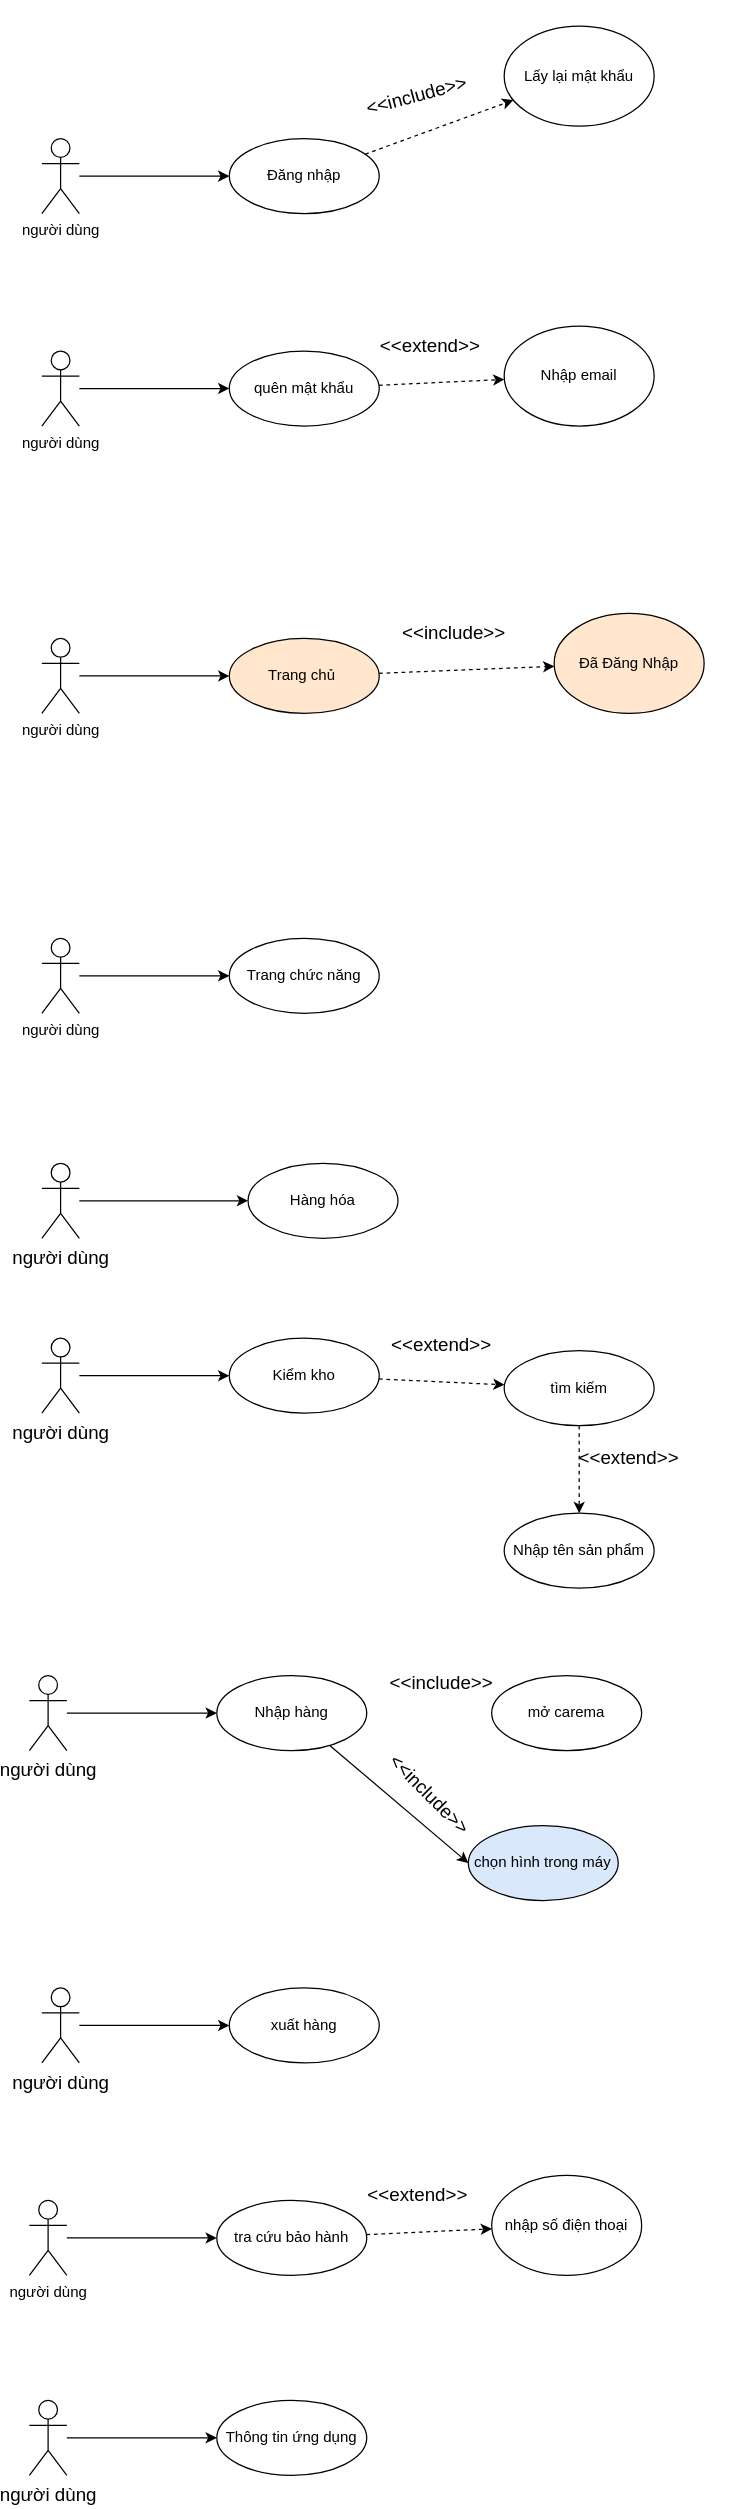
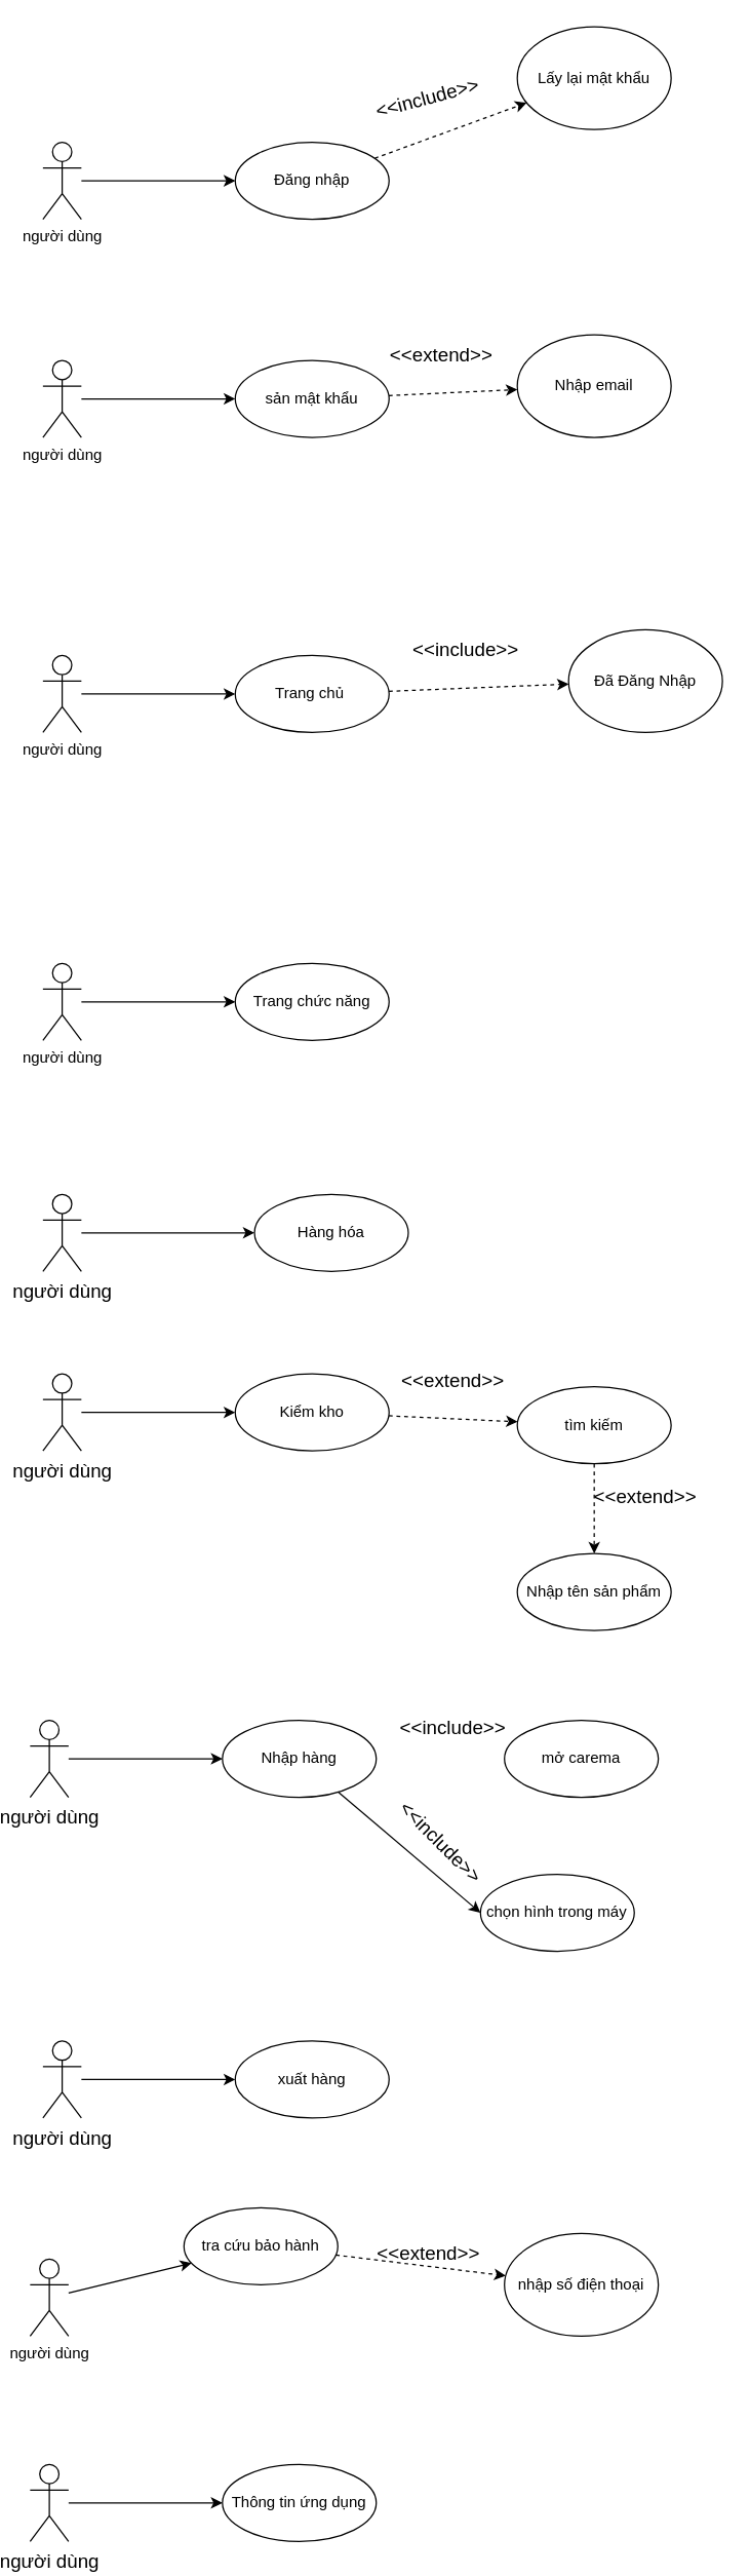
- <mxCell id="11" value="quên mật khẩu" style="ellipse;whiteSpace=wrap;html=1;verticalAlign=middle;align=center;" vertex="1" parent="1"><mxGeometry x="180" y="280" width="120" height="60" as="geometry" /></mxCell>
+ <mxCell id="11" value="sản mật khẩu" style="ellipse;whiteSpace=wrap;html=1;verticalAlign=middle;align=center;" vertex="1" parent="1"><mxGeometry x="180" y="280" width="120" height="60" as="geometry" /></mxCell>
- <mxCell id="18" value="Đã Đăng Nhập" style="ellipse;whiteSpace=wrap;html=1;fillColor=#ffe6cc;" vertex="1" parent="1"><mxGeometry x="440" y="490" width="120" height="80" as="geometry" /></mxCell>
+ <mxCell id="18" value="Đã Đăng Nhập" style="ellipse;whiteSpace=wrap;html=1;" vertex="1" parent="1"><mxGeometry x="440" y="490" width="120" height="80" as="geometry" /></mxCell>
- <mxCell id="17" value="Trang chủ&amp;nbsp;" style="ellipse;whiteSpace=wrap;html=1;verticalAlign=middle;align=center;fillColor=#ffe6cc;" vertex="1" parent="1"><mxGeometry x="180" y="510" width="120" height="60" as="geometry" /></mxCell>
+ <mxCell id="17" value="Trang chủ&amp;nbsp;" style="ellipse;whiteSpace=wrap;html=1;verticalAlign=middle;align=center;" vertex="1" parent="1"><mxGeometry x="180" y="510" width="120" height="60" as="geometry" /></mxCell>
- <mxCell id="40" value="chọn hình trong máy" style="ellipse;whiteSpace=wrap;html=1;verticalAlign=middle;align=center;fillColor=#dae8fc;" vertex="1" parent="1"><mxGeometry x="371.27" y="1460" width="120" height="60" as="geometry" /></mxCell>
+ <mxCell id="40" value="chọn hình trong máy" style="ellipse;whiteSpace=wrap;html=1;verticalAlign=middle;align=center;" vertex="1" parent="1"><mxGeometry x="371.27" y="1460" width="120" height="60" as="geometry" /></mxCell>
- <mxCell id="49" value="tra cứu bảo hành" style="ellipse;whiteSpace=wrap;html=1;verticalAlign=middle;align=center;" vertex="1" parent="1"><mxGeometry x="170" y="1760" width="120" height="60" as="geometry" /></mxCell>
+ <mxCell id="49" value="tra cứu bảo hành" style="ellipse;whiteSpace=wrap;html=1;verticalAlign=middle;align=center;" vertex="1" parent="1"><mxGeometry x="140" y="1720" width="120" height="60" as="geometry" /></mxCell>
